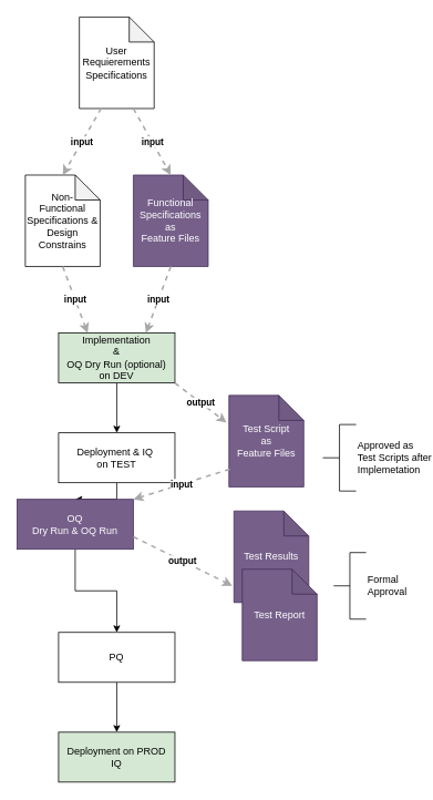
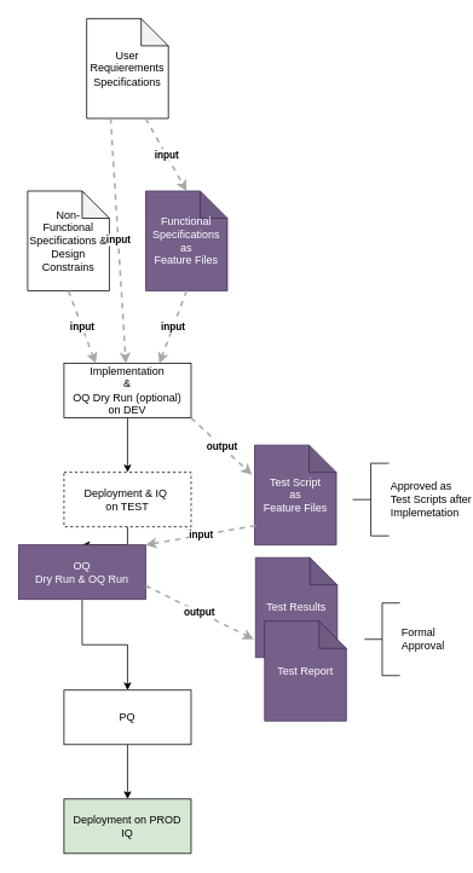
- <mxCell id="18" value="&lt;div style=&quot;text-align: left&quot;&gt;&lt;div style=&quot;text-align: center&quot;&gt;&lt;b&gt;input&lt;/b&gt;&lt;/div&gt;&lt;/div&gt;" style="edgeStyle=none;rounded=0;html=1;entryX=0.5;entryY=0;jettySize=auto;orthogonalLoop=1;strokeColor=#A8A8A8;strokeWidth=2;fontColor=#000000;jumpStyle=none;dashed=1;entryDx=0;entryDy=0;exitX=0.293;exitY=0.997;exitDx=0;exitDy=0;exitPerimeter=0;entryPerimeter=0;" parent="1" source="2" target="3" edge="1"><mxGeometry width="200" relative="1" as="geometry"><mxPoint x="80" y="195" as="sourcePoint" /><mxPoint x="140" y="230" as="targetPoint" /></mxGeometry></mxCell>
+ <mxCell id="18" value="&lt;div style=&quot;text-align: left&quot;&gt;&lt;div style=&quot;text-align: center&quot;&gt;&lt;b&gt;input&lt;/b&gt;&lt;/div&gt;&lt;/div&gt;" style="edgeStyle=none;rounded=0;html=1;jettySize=auto;orthogonalLoop=1;strokeColor=#A8A8A8;strokeWidth=2;fontColor=#000000;jumpStyle=none;dashed=1;exitX=0.293;exitY=0.997;exitDx=0;exitDy=0;exitPerimeter=0;" parent="1" source="2" target="6" edge="1"><mxGeometry width="200" relative="1" as="geometry"><mxPoint x="80" y="195" as="sourcePoint" /><mxPoint x="140" y="230" as="targetPoint" /></mxGeometry></mxCell>
- <mxCell id="6" value="Implementation&lt;br&gt;&amp;amp;&lt;br&gt;OQ Dry Run (optional)&lt;br&gt;on DEV" style="rounded=0;whiteSpace=wrap;html=1;fillColor=#d5e8d4;" parent="1" vertex="1"><mxGeometry x="70" y="400" width="140" height="60" as="geometry" /></mxCell>
+ <mxCell id="6" value="Implementation&lt;br&gt;&amp;amp;&lt;br&gt;OQ Dry Run (optional)&lt;br&gt;on DEV" style="rounded=0;whiteSpace=wrap;html=1;" parent="1" vertex="1"><mxGeometry x="70" y="400" width="140" height="60" as="geometry" /></mxCell>
- <mxCell id="13" value="Test Script &lt;br&gt;as &lt;br&gt;Feature Files" style="shape=note;whiteSpace=wrap;html=1;backgroundOutline=1;darkOpacity=0.05;fillColor=#76608a;strokeColor=#432D57;fontColor=#ffffff;" parent="1" vertex="1"><mxGeometry x="275" y="475" width="90" height="110" as="geometry" /></mxCell>
+ <mxCell id="13" value="Test Script &lt;br&gt;as &lt;br&gt;Feature Files" style="shape=note;whiteSpace=wrap;html=1;backgroundOutline=1;darkOpacity=0.05;fillColor=#76608a;strokeColor=#432D57;fontColor=#ffffff;" parent="1" vertex="1"><mxGeometry x="280" y="490" width="90" height="110" as="geometry" /></mxCell>
- <mxCell id="8" value="Deployment &amp;amp; IQ&amp;nbsp;&lt;br&gt;on TEST" style="rounded=0;whiteSpace=wrap;html=1;" parent="1" vertex="1"><mxGeometry x="70" y="520" width="140" height="60" as="geometry" /></mxCell>
+ <mxCell id="8" value="Deployment &amp;amp; IQ&amp;nbsp;&lt;br&gt;on TEST" style="rounded=0;whiteSpace=wrap;html=1;dashed=1;" parent="1" vertex="1"><mxGeometry x="70" y="520" width="140" height="60" as="geometry" /></mxCell>
